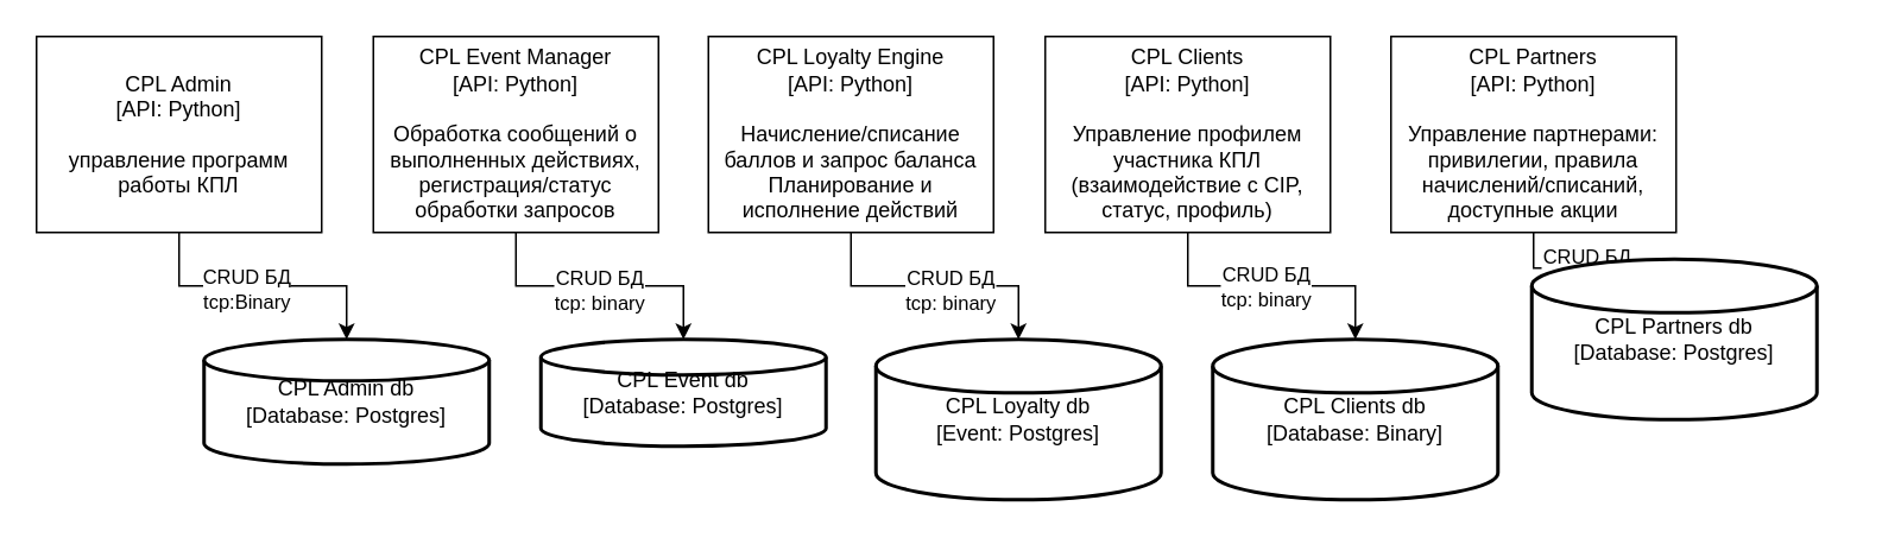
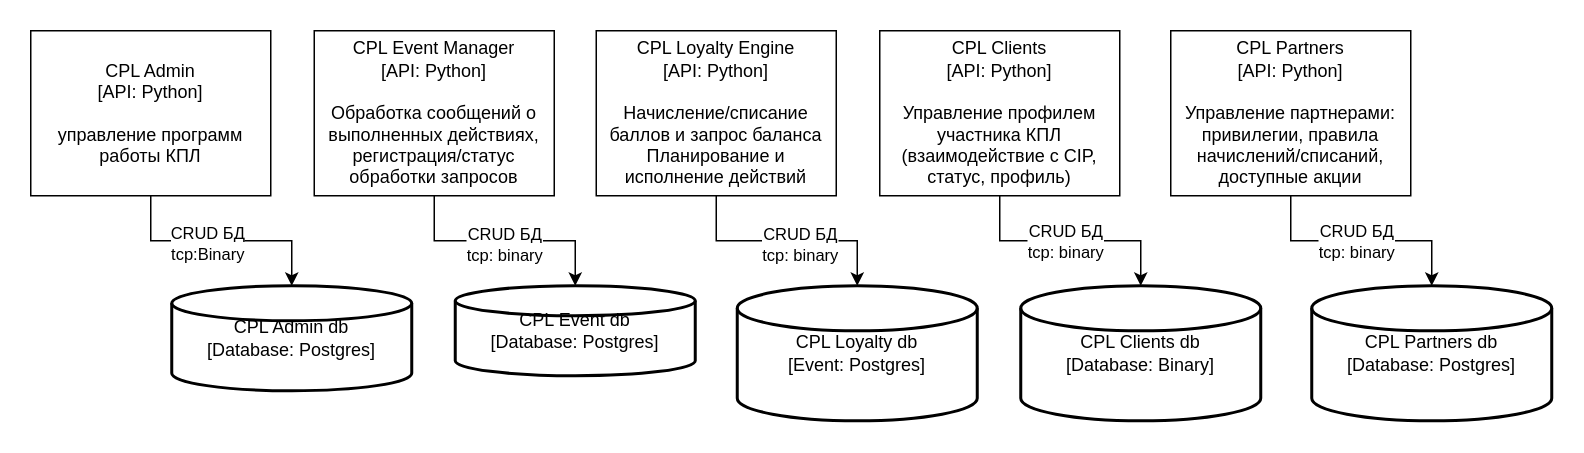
- <mxCell id="23" value="CPL Partners&lt;span style=&quot;background-color: initial;&quot;&gt;&amp;nbsp;db&lt;/span&gt;&lt;div&gt;[Database: Postgres]&lt;/div&gt;" style="strokeWidth=2;html=1;shape=mxgraph.flowchart.database;whiteSpace=wrap;" vertex="1" parent="19"><mxGeometry x="79" y="125" width="160" height="90" as="geometry" /></mxCell>
+ <mxCell id="23" value="CPL Partners&lt;span style=&quot;background-color: initial;&quot;&gt;&amp;nbsp;db&lt;/span&gt;&lt;div&gt;[Database: Postgres]&lt;/div&gt;" style="strokeWidth=2;html=1;shape=mxgraph.flowchart.database;whiteSpace=wrap;" vertex="1" parent="19"><mxGeometry x="94" y="170" width="160" height="90" as="geometry" /></mxCell>
